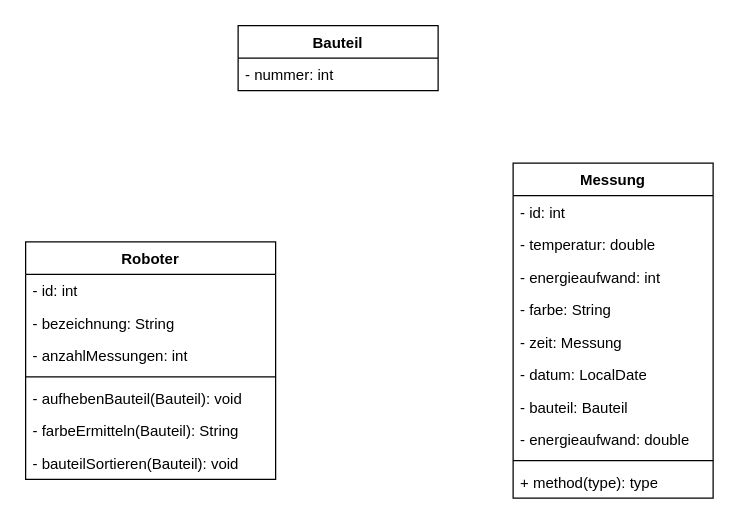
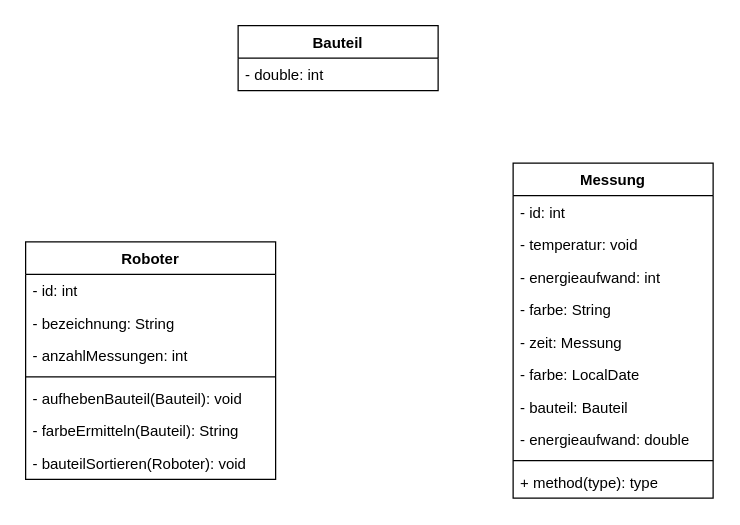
- <mxCell id="3" value="- nummer: int" style="text;strokeColor=none;fillColor=none;align=left;verticalAlign=top;spacingLeft=4;spacingRight=4;overflow=hidden;rotatable=0;points=[[0,0.5],[1,0.5]];portConstraint=eastwest;whiteSpace=wrap;html=1;" vertex="1" parent="2"><mxGeometry y="26" width="160" height="26" as="geometry" /></mxCell>
+ <mxCell id="3" value="- double: int" style="text;strokeColor=none;fillColor=none;align=left;verticalAlign=top;spacingLeft=4;spacingRight=4;overflow=hidden;rotatable=0;points=[[0,0.5],[1,0.5]];portConstraint=eastwest;whiteSpace=wrap;html=1;" vertex="1" parent="2"><mxGeometry y="26" width="160" height="26" as="geometry" /></mxCell>
- <mxCell id="6" value="- temperatur: double " style="text;strokeColor=none;fillColor=none;align=left;verticalAlign=top;spacingLeft=4;spacingRight=4;overflow=hidden;rotatable=0;points=[[0,0.5],[1,0.5]];portConstraint=eastwest;whiteSpace=wrap;html=1;" vertex="1" parent="4"><mxGeometry y="52" width="160" height="26" as="geometry" /></mxCell>
+ <mxCell id="6" value="- temperatur: void " style="text;strokeColor=none;fillColor=none;align=left;verticalAlign=top;spacingLeft=4;spacingRight=4;overflow=hidden;rotatable=0;points=[[0,0.5],[1,0.5]];portConstraint=eastwest;whiteSpace=wrap;html=1;" vertex="1" parent="4"><mxGeometry y="52" width="160" height="26" as="geometry" /></mxCell>
- <mxCell id="10" value="- datum: LocalDate" style="text;strokeColor=none;fillColor=none;align=left;verticalAlign=top;spacingLeft=4;spacingRight=4;overflow=hidden;rotatable=0;points=[[0,0.5],[1,0.5]];portConstraint=eastwest;whiteSpace=wrap;html=1;" vertex="1" parent="4"><mxGeometry y="156" width="160" height="26" as="geometry" /></mxCell>
+ <mxCell id="10" value="- farbe: LocalDate" style="text;strokeColor=none;fillColor=none;align=left;verticalAlign=top;spacingLeft=4;spacingRight=4;overflow=hidden;rotatable=0;points=[[0,0.5],[1,0.5]];portConstraint=eastwest;whiteSpace=wrap;html=1;" vertex="1" parent="4"><mxGeometry y="156" width="160" height="26" as="geometry" /></mxCell>
- <mxCell id="22" value="- bauteilSortieren(Bauteil): void" style="text;strokeColor=none;fillColor=none;align=left;verticalAlign=top;spacingLeft=4;spacingRight=4;overflow=hidden;rotatable=0;points=[[0,0.5],[1,0.5]];portConstraint=eastwest;whiteSpace=wrap;html=1;" vertex="1" parent="15"><mxGeometry y="164" width="200" height="26" as="geometry" /></mxCell>
+ <mxCell id="22" value="- bauteilSortieren(Roboter): void" style="text;strokeColor=none;fillColor=none;align=left;verticalAlign=top;spacingLeft=4;spacingRight=4;overflow=hidden;rotatable=0;points=[[0,0.5],[1,0.5]];portConstraint=eastwest;whiteSpace=wrap;html=1;" vertex="1" parent="15"><mxGeometry y="164" width="200" height="26" as="geometry" /></mxCell>
